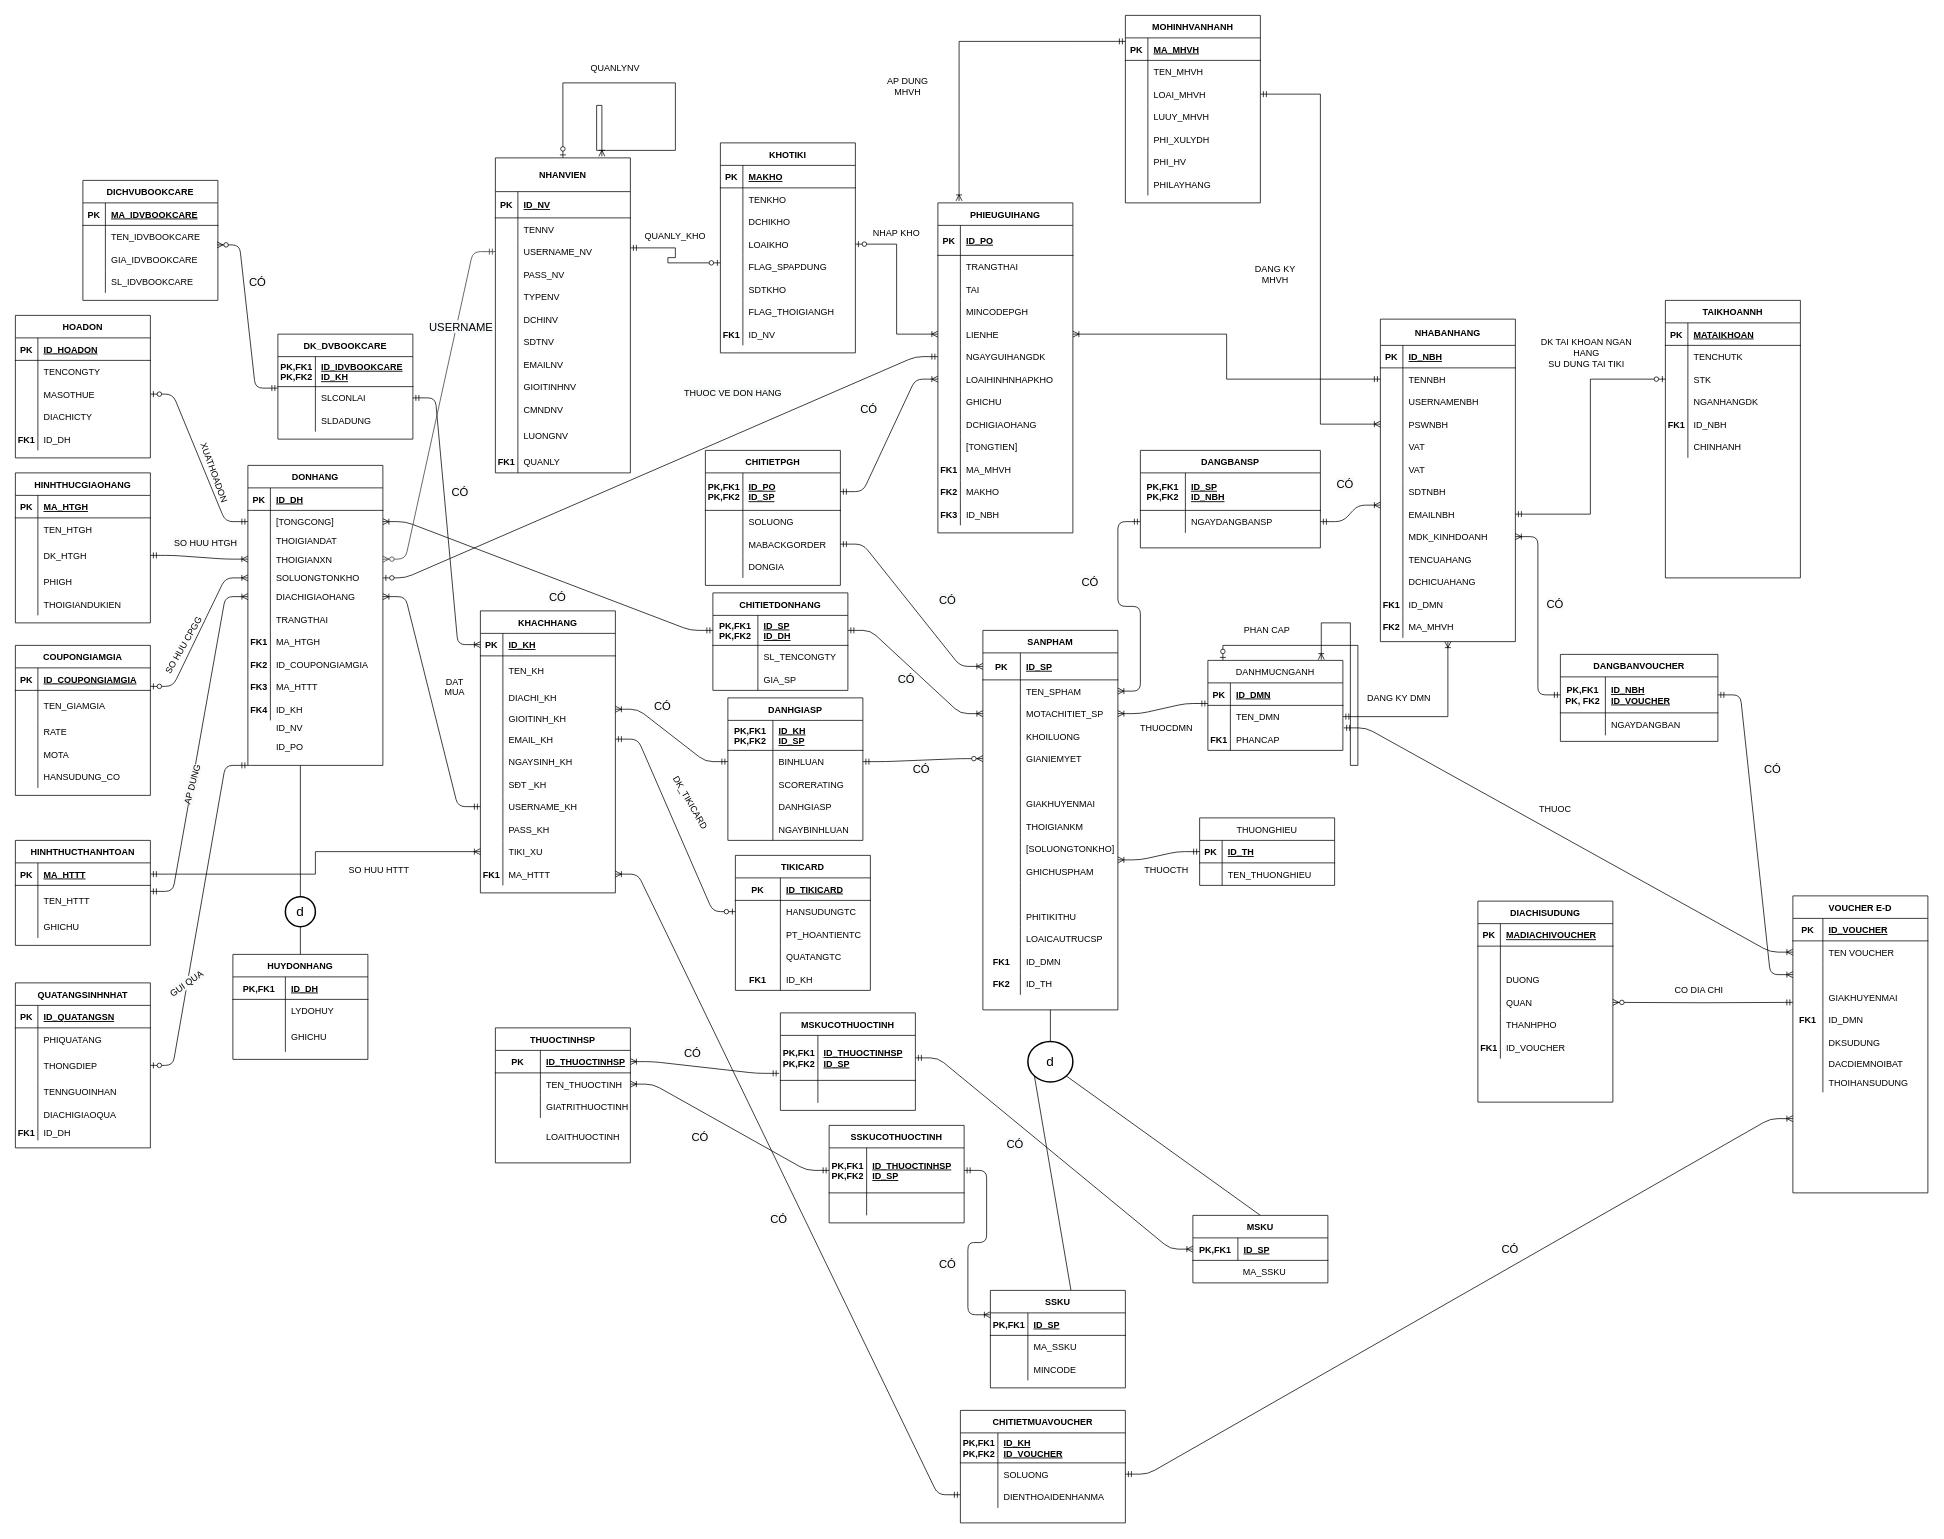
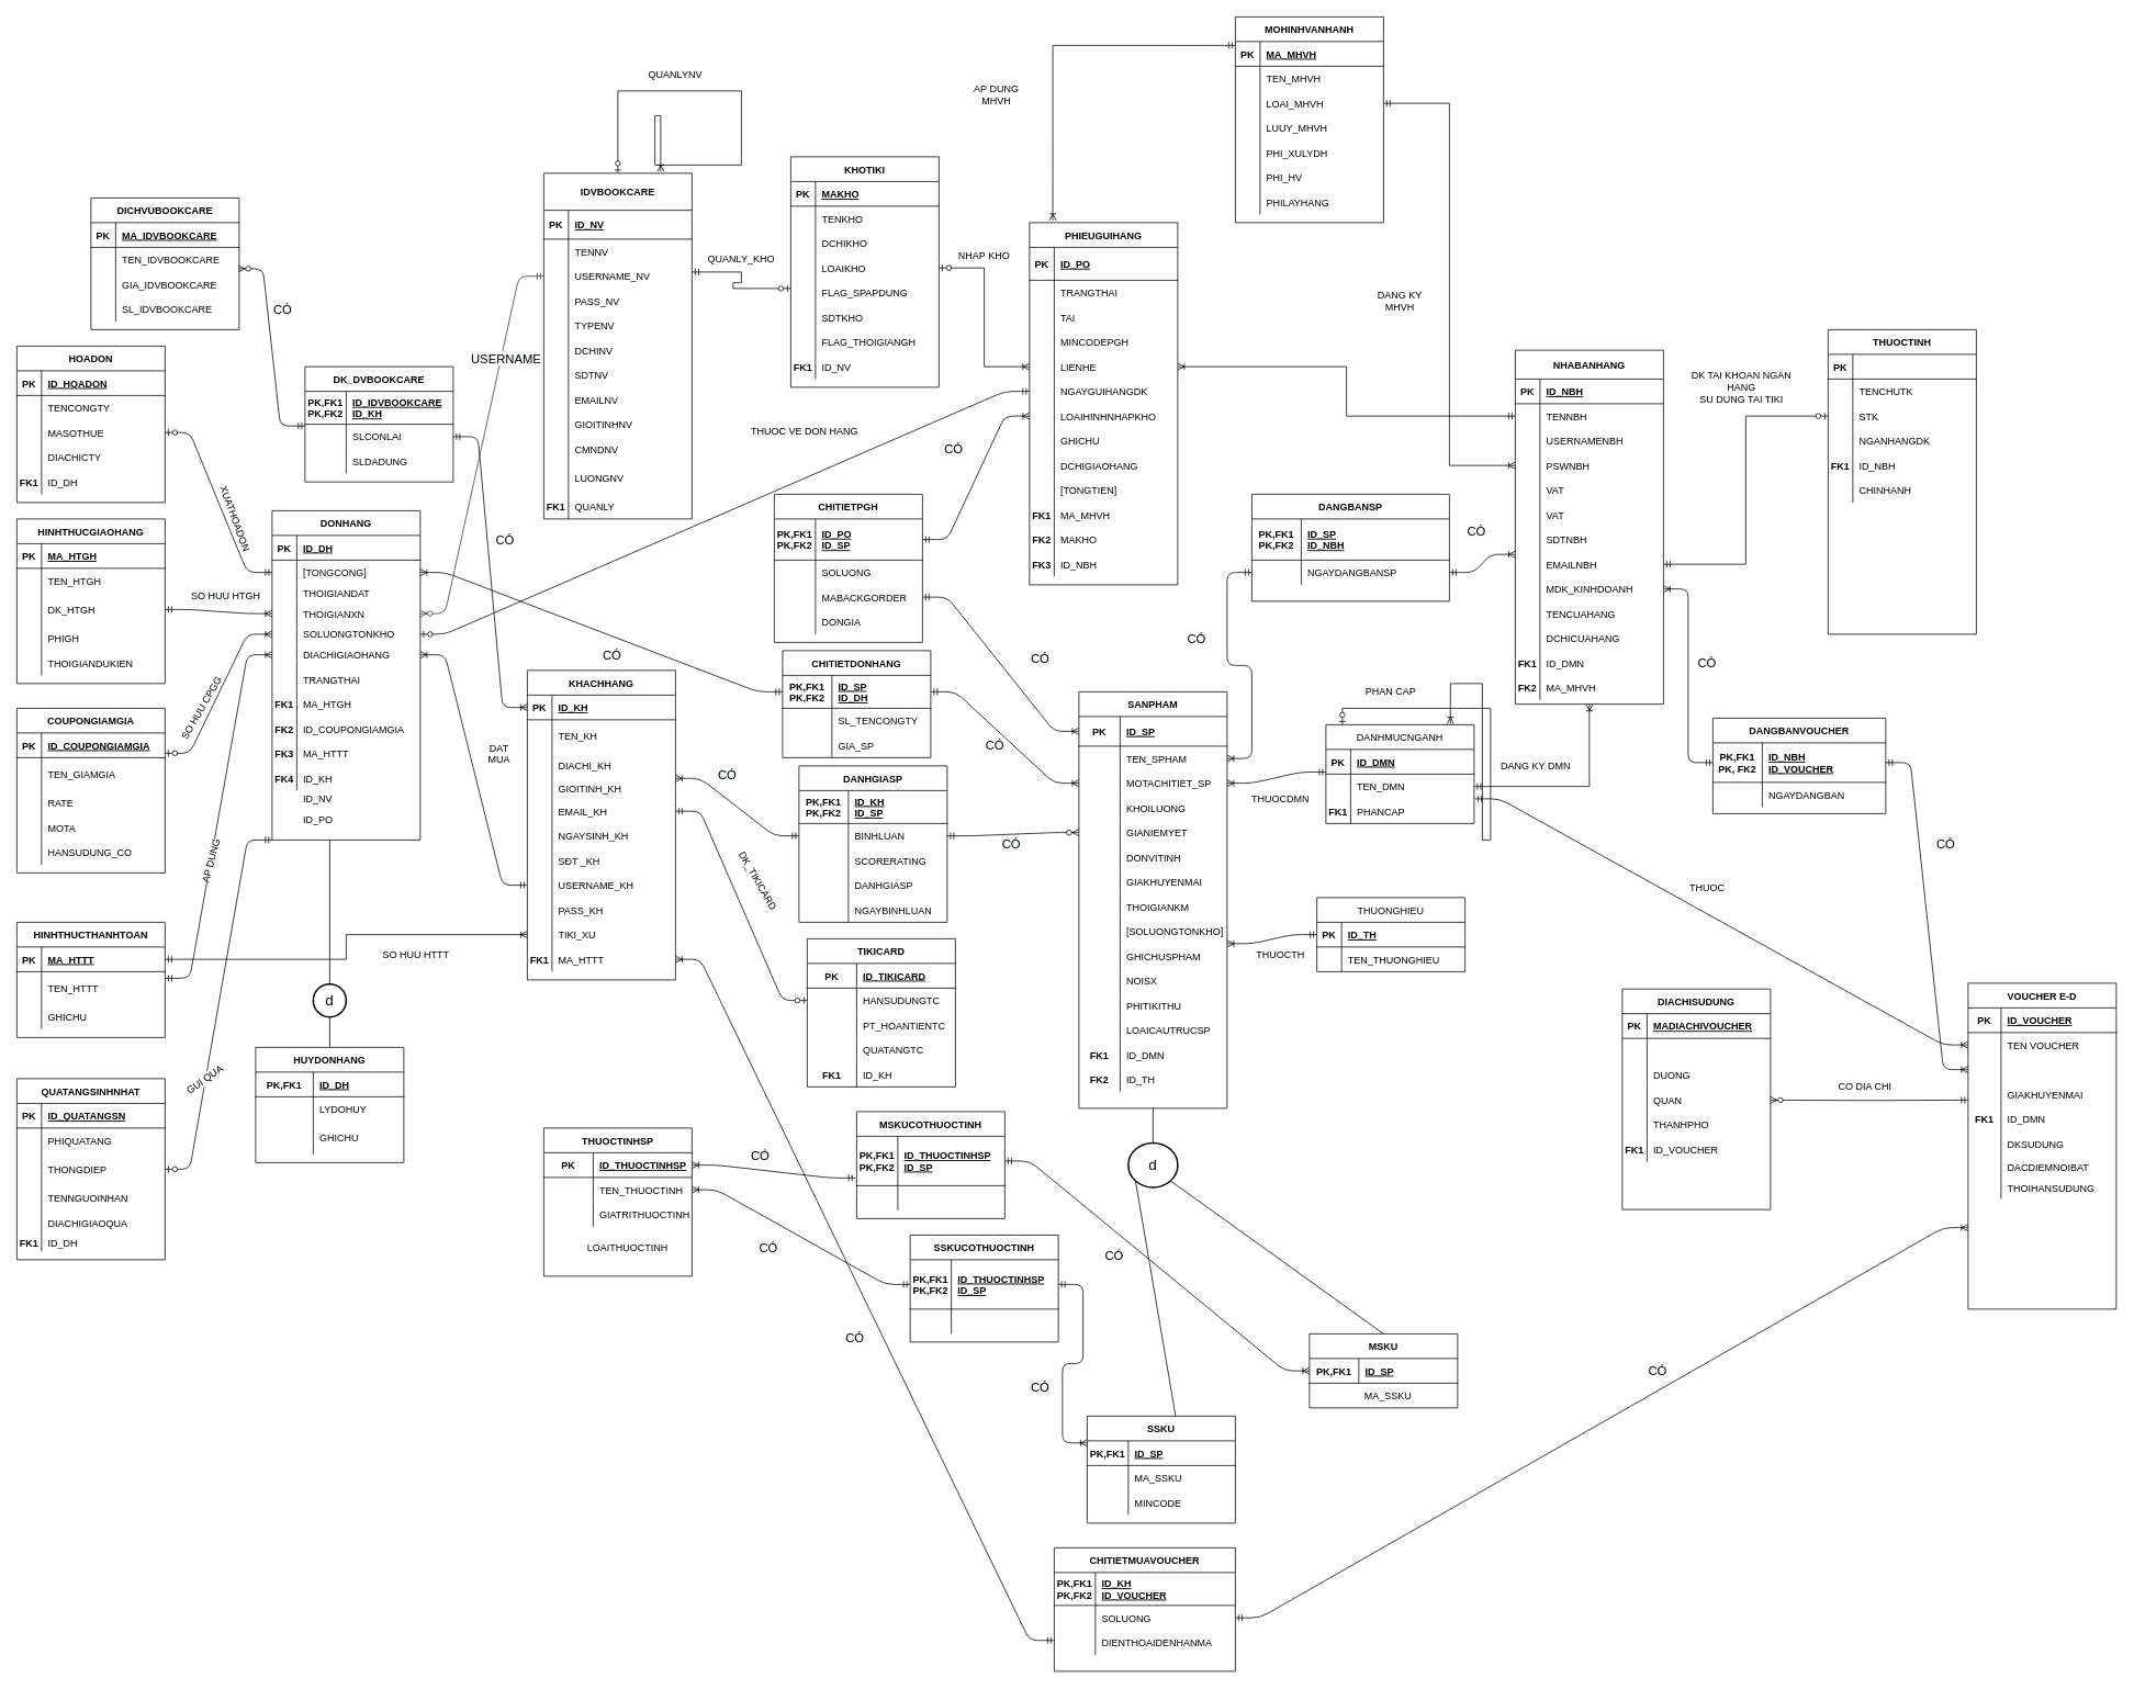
- <mxCell id="188" value="NHANVIEN" style="shape=table;startSize=45;container=1;collapsible=1;childLayout=tableLayout;fixedRows=1;rowLines=0;fontStyle=1;align=center;resizeLast=1;" parent="1" vertex="1"><mxGeometry x="660" y="210" width="180" height="420" as="geometry" /></mxCell>
+ <mxCell id="188" value="IDVBOOKCARE" style="shape=table;startSize=45;container=1;collapsible=1;childLayout=tableLayout;fixedRows=1;rowLines=0;fontStyle=1;align=center;resizeLast=1;" parent="1" vertex="1"><mxGeometry x="660" y="210" width="180" height="420" as="geometry" /></mxCell>
- <mxCell id="352" value="TAIKHOANNH" style="shape=table;startSize=30;container=1;collapsible=1;childLayout=tableLayout;fixedRows=1;rowLines=0;fontStyle=1;align=center;resizeLast=1;" parent="1" vertex="1"><mxGeometry x="2220" y="400" width="180" height="370" as="geometry" /></mxCell>
+ <mxCell id="352" value="THUOCTINH" style="shape=table;startSize=30;container=1;collapsible=1;childLayout=tableLayout;fixedRows=1;rowLines=0;fontStyle=1;align=center;resizeLast=1;" parent="1" vertex="1"><mxGeometry x="2220" y="400" width="180" height="370" as="geometry" /></mxCell>
- <mxCell id="355" value="MATAIKHOAN" style="shape=partialRectangle;connectable=0;fillColor=none;top=0;left=0;bottom=0;right=0;align=left;spacingLeft=6;fontStyle=5;overflow=hidden;" parent="353" vertex="1"><mxGeometry x="30" width="150" height="30" as="geometry" /></mxCell>
+ <mxCell id="566" value="DONVITINH" style="shape=partialRectangle;connectable=0;fillColor=none;top=0;left=0;bottom=0;right=0;align=left;spacingLeft=6;overflow=hidden;" parent="564" vertex="1"><mxGeometry x="50" width="130" height="30" as="geometry" /></mxCell>
+ <mxCell id="581" value="NOISX" style="shape=partialRectangle;connectable=0;fillColor=none;top=0;left=0;bottom=0;right=0;align=left;spacingLeft=6;overflow=hidden;" parent="579" vertex="1"><mxGeometry x="50" width="130" height="30" as="geometry" /></mxCell>
- <mxCell id="678" value="LOAITHUOCTINH" style="shape=partialRectangle;connectable=0;fillColor=none;top=0;left=0;bottom=0;right=0;align=left;spacingLeft=6;overflow=hidden;" vertex="1" parent="1"><mxGeometry x="720" y="1500" width="120" height="30" as="geometry" /></mxCell>
+ <mxCell id="678" value="LOAITHUOCTINH" style="shape=partialRectangle;connectable=0;fillColor=none;top=0;left=0;bottom=0;right=0;align=left;spacingLeft=6;overflow=hidden;" vertex="1" parent="1"><mxGeometry x="705" y="1500" width="120" height="30" as="geometry" /></mxCell>
